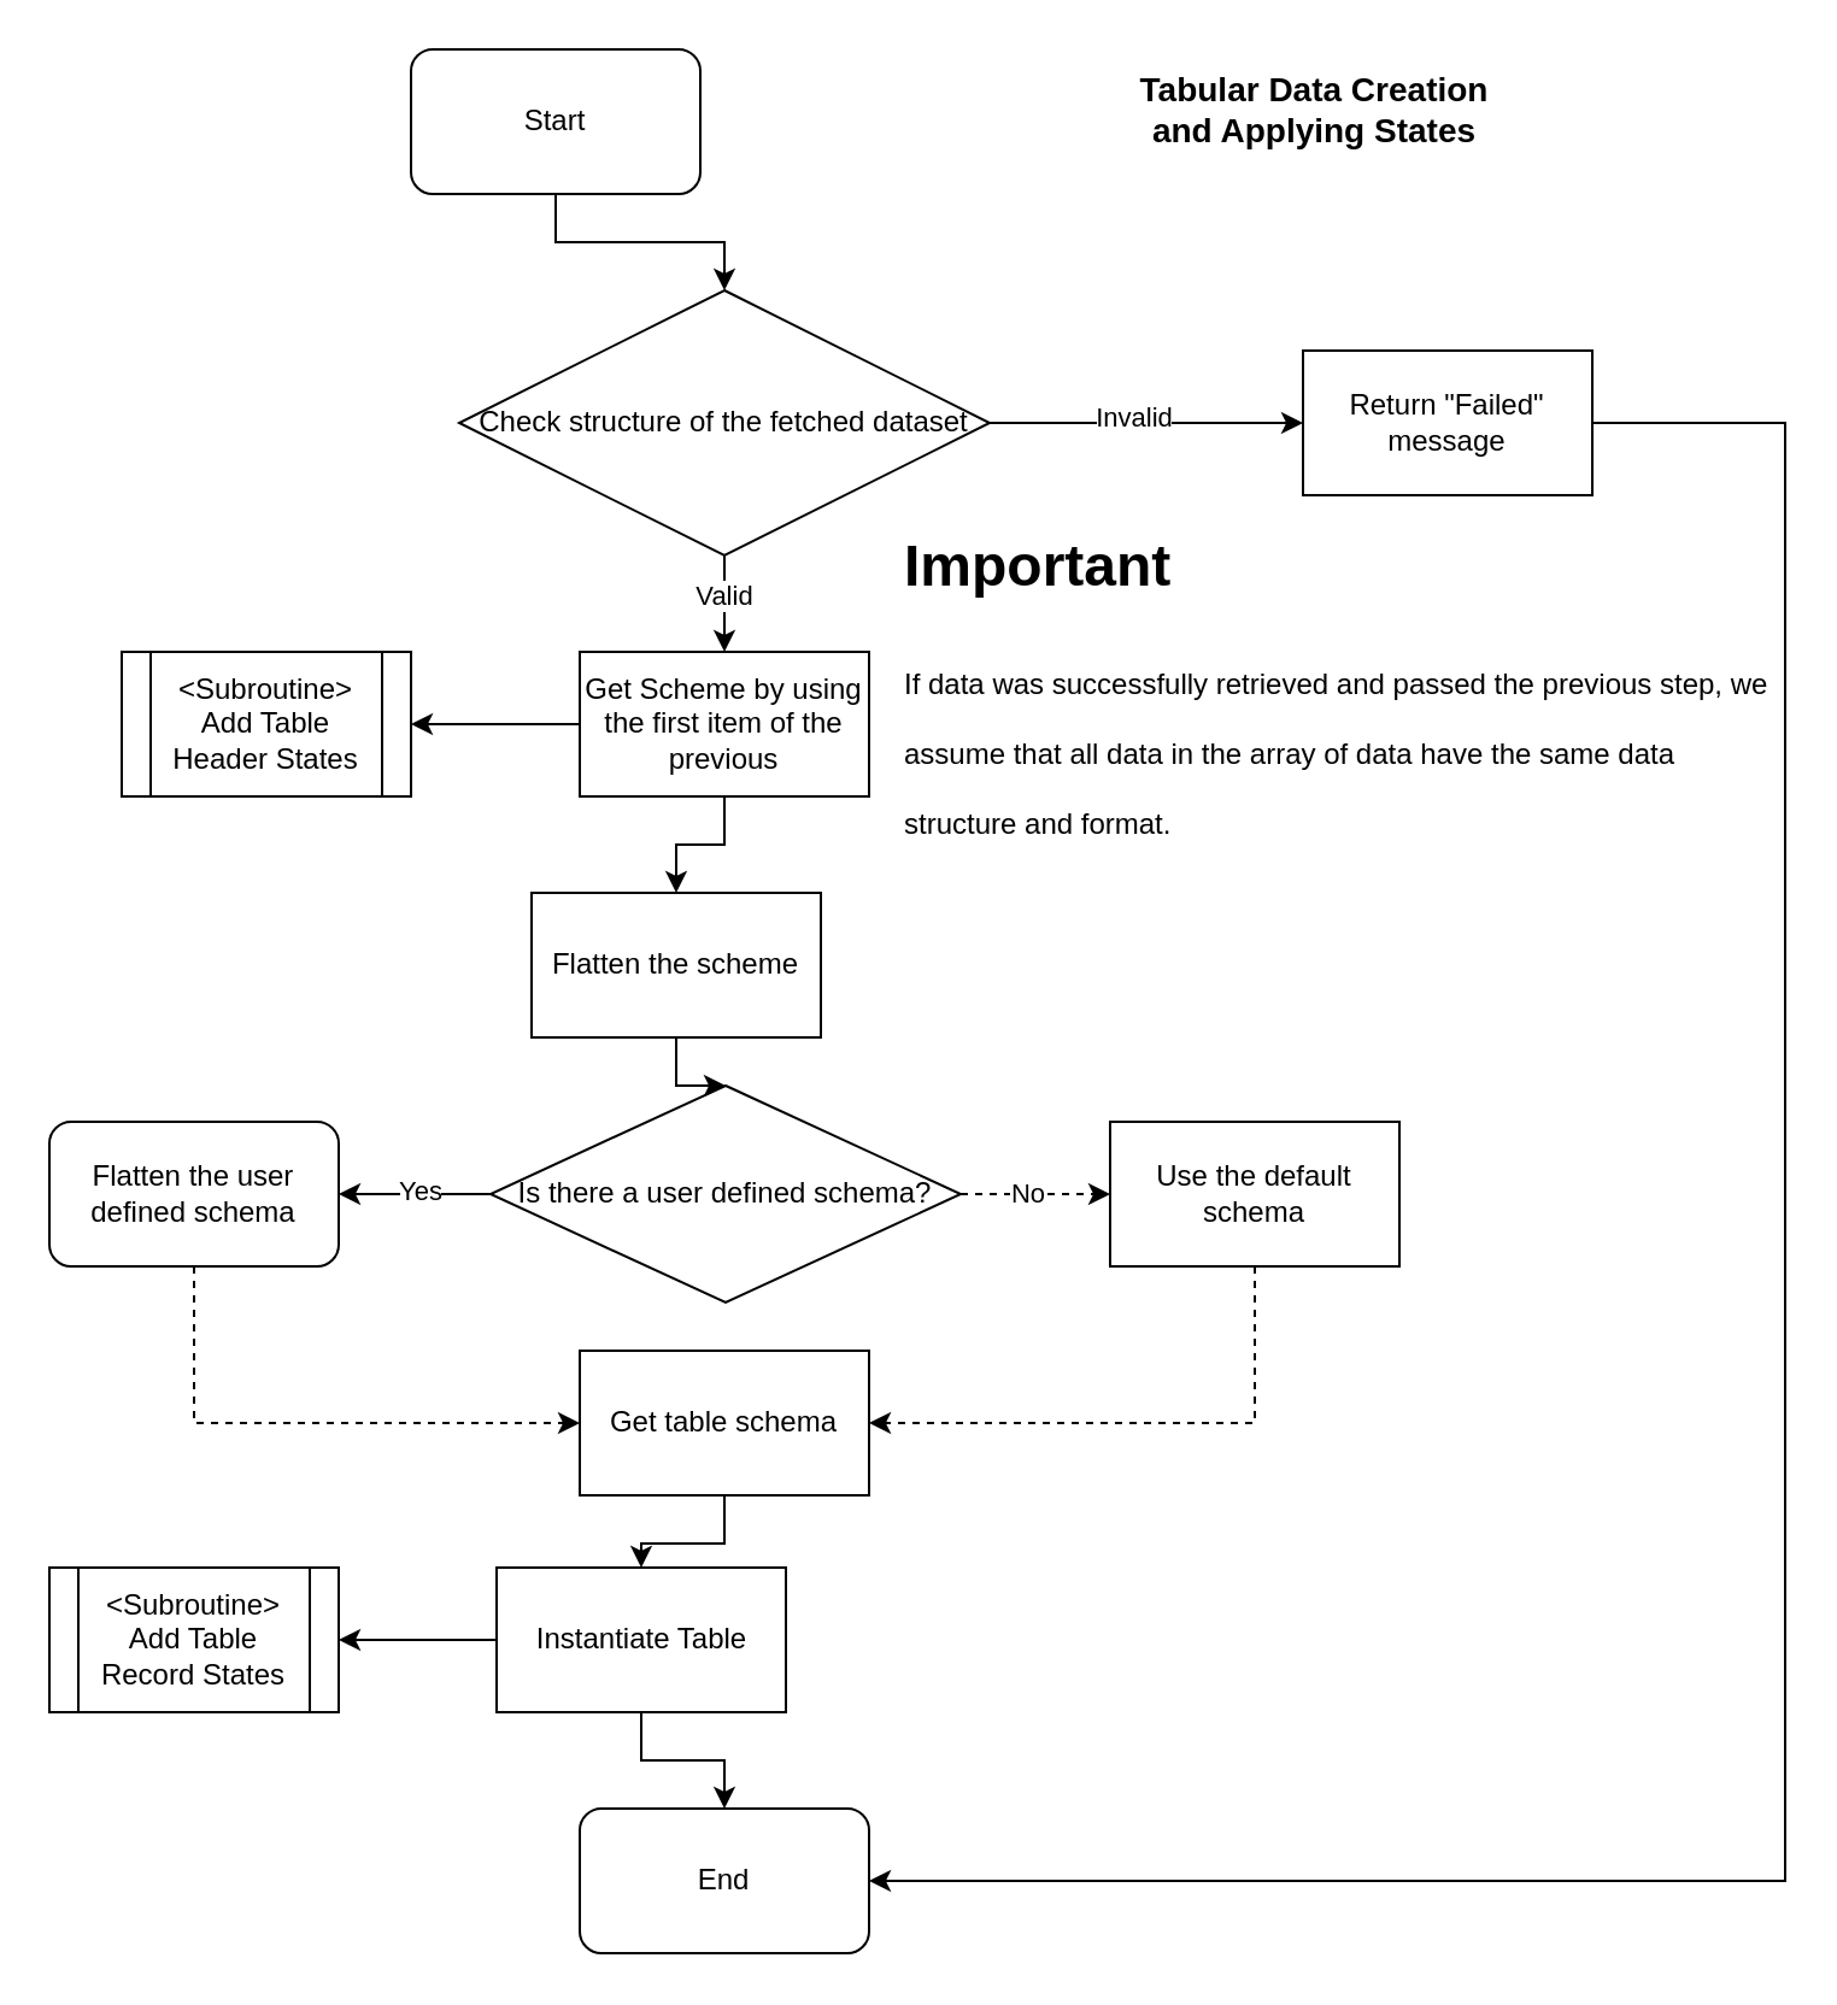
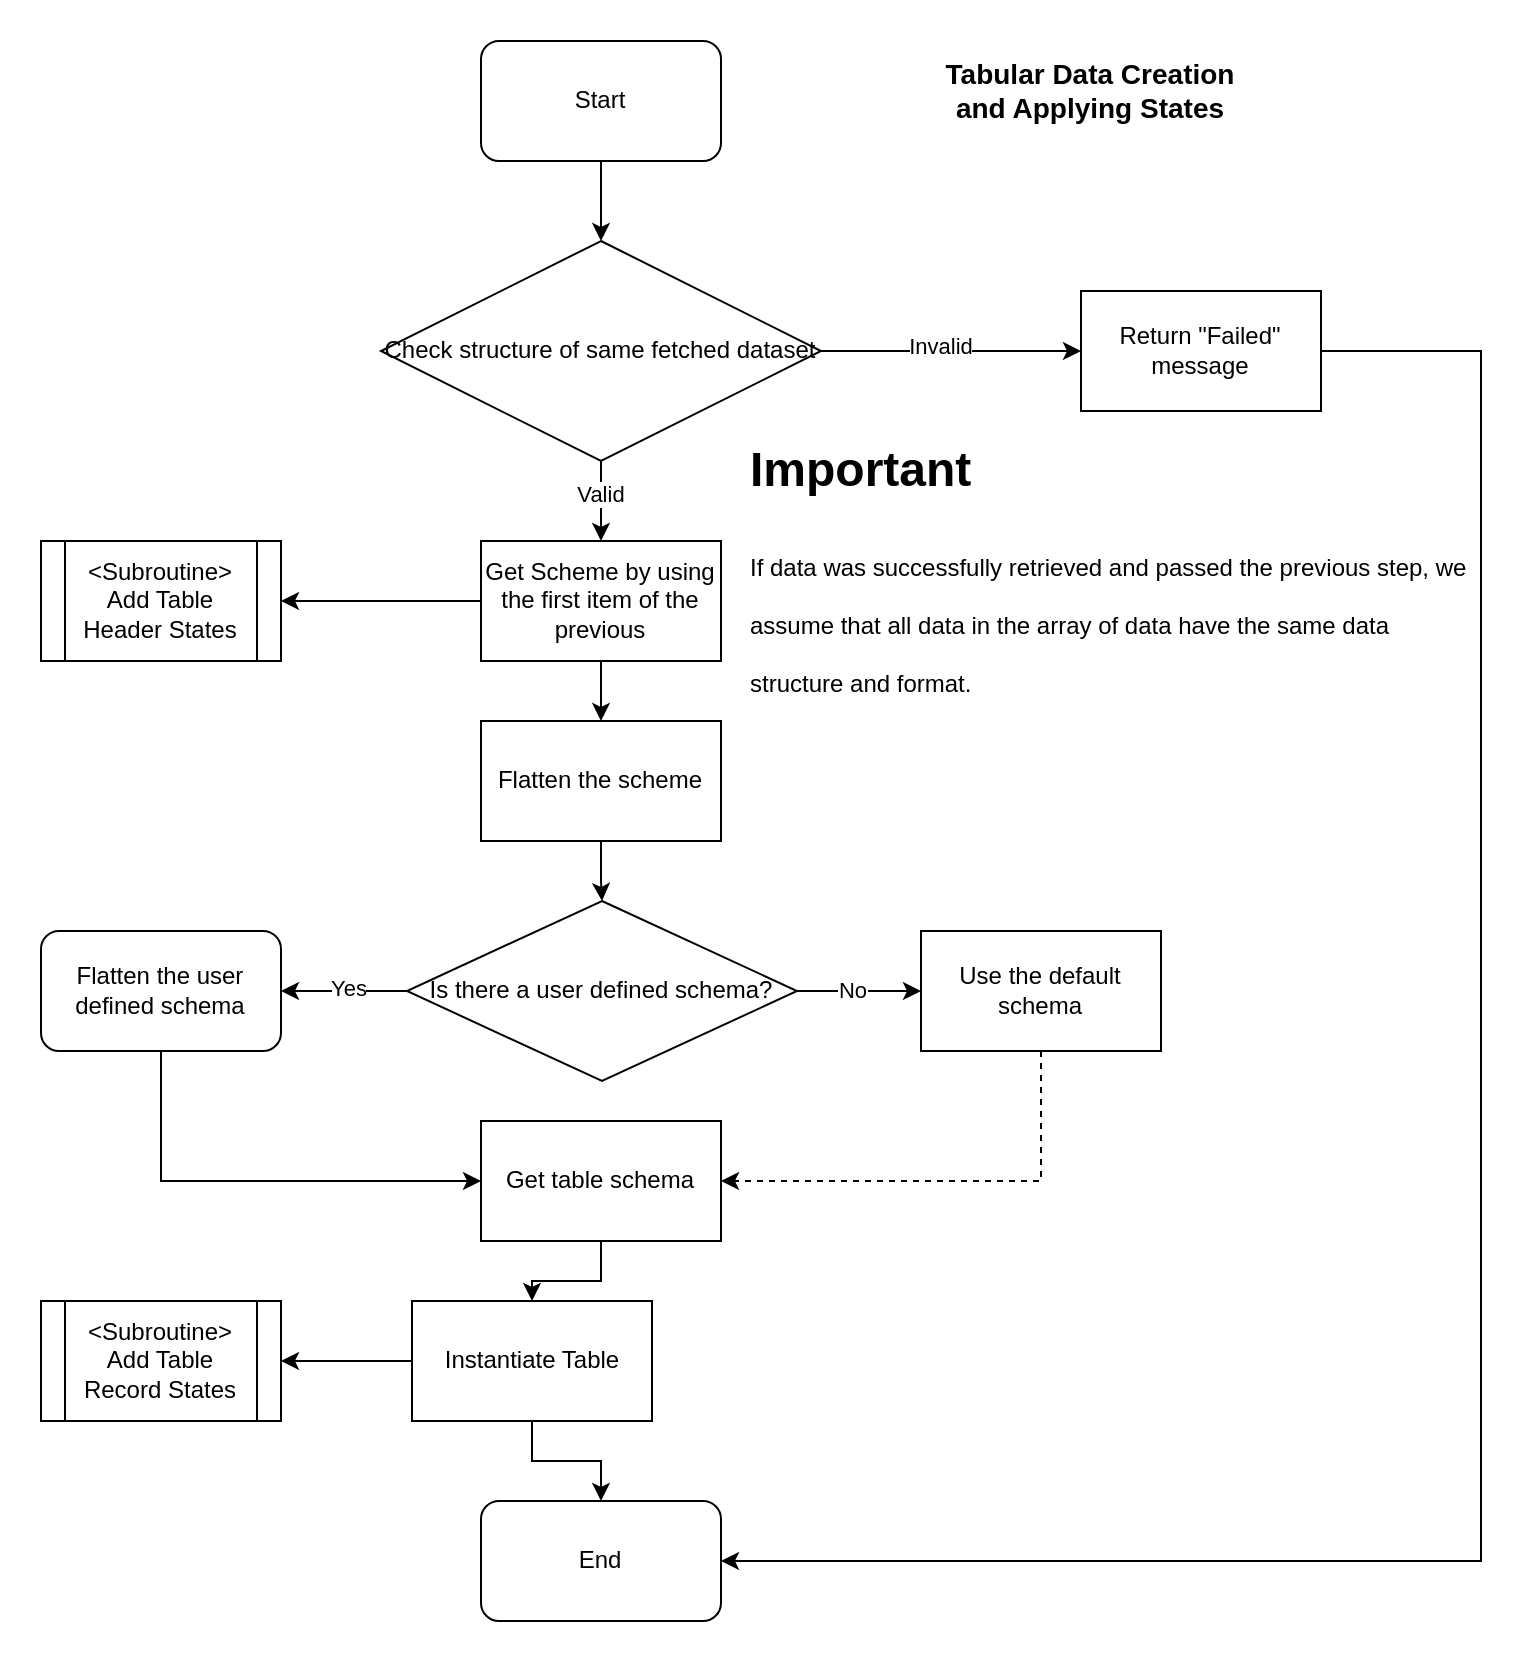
- <mxCell id="3" value="Start" style="rounded=1;whiteSpace=wrap;html=1;" parent="1" vertex="1"><mxGeometry x="170" y="20" width="120" height="60" as="geometry" /></mxCell>
+ <mxCell id="3" value="Start" style="rounded=1;whiteSpace=wrap;html=1;" parent="1" vertex="1"><mxGeometry x="240" y="20" width="120" height="60" as="geometry" /></mxCell>
- <mxCell id="9" value="Check structure of the fetched dataset" style="rhombus;whiteSpace=wrap;html=1;" parent="1" vertex="1"><mxGeometry x="190" y="120" width="220" height="110" as="geometry" /></mxCell>
+ <mxCell id="9" value="Check structure of same fetched dataset" style="rhombus;whiteSpace=wrap;html=1;" parent="1" vertex="1"><mxGeometry x="190" y="120" width="220" height="110" as="geometry" /></mxCell>
- <mxCell id="29" value="&lt;span&gt;&amp;lt;Subroutine&amp;gt;&lt;br&gt;Add Table Header States&lt;/span&gt;" style="shape=process;whiteSpace=wrap;html=1;backgroundOutline=1;" vertex="1" parent="1"><mxGeometry x="50" y="270" width="120" height="60" as="geometry" /></mxCell>
+ <mxCell id="29" value="&lt;span&gt;&amp;lt;Subroutine&amp;gt;&lt;br&gt;Add Table Header States&lt;/span&gt;" style="shape=process;whiteSpace=wrap;html=1;backgroundOutline=1;" vertex="1" parent="1"><mxGeometry x="20" y="270" width="120" height="60" as="geometry" /></mxCell>
- <mxCell id="31" value="Flatten the scheme" style="whiteSpace=wrap;html=1;" vertex="1" parent="1"><mxGeometry x="220" y="370" width="120" height="60" as="geometry" /></mxCell>
+ <mxCell id="31" value="Flatten the scheme" style="whiteSpace=wrap;html=1;" vertex="1" parent="1"><mxGeometry x="240" y="360" width="120" height="60" as="geometry" /></mxCell>
- <mxCell id="16" style="edgeStyle=orthogonalEdgeStyle;rounded=0;orthogonalLoop=1;jettySize=auto;html=1;entryX=0;entryY=0.5;entryDx=0;entryDy=0;dashed=1;" parent="1" source="20" target="24" edge="1"><mxGeometry relative="1" as="geometry"><mxPoint x="540" y="595" as="targetPoint" /></mxGeometry></mxCell>
+ <mxCell id="16" style="edgeStyle=orthogonalEdgeStyle;rounded=0;orthogonalLoop=1;jettySize=auto;html=1;entryX=0;entryY=0.5;entryDx=0;entryDy=0;" parent="1" source="20" target="24" edge="1"><mxGeometry relative="1" as="geometry"><mxPoint x="540" y="595" as="targetPoint" /></mxGeometry></mxCell>
- <mxCell id="32" style="edgeStyle=orthogonalEdgeStyle;rounded=0;orthogonalLoop=1;jettySize=auto;html=1;entryX=0;entryY=0.5;entryDx=0;entryDy=0;dashed=1;" edge="1" parent="1" source="33" target="22"><mxGeometry relative="1" as="geometry"><Array as="points"><mxPoint x="80" y="590" /></Array></mxGeometry></mxCell>
+ <mxCell id="32" style="edgeStyle=orthogonalEdgeStyle;rounded=0;orthogonalLoop=1;jettySize=auto;html=1;entryX=0;entryY=0.5;entryDx=0;entryDy=0;" edge="1" parent="1" source="33" target="22"><mxGeometry relative="1" as="geometry"><Array as="points"><mxPoint x="80" y="590" /></Array></mxGeometry></mxCell>
